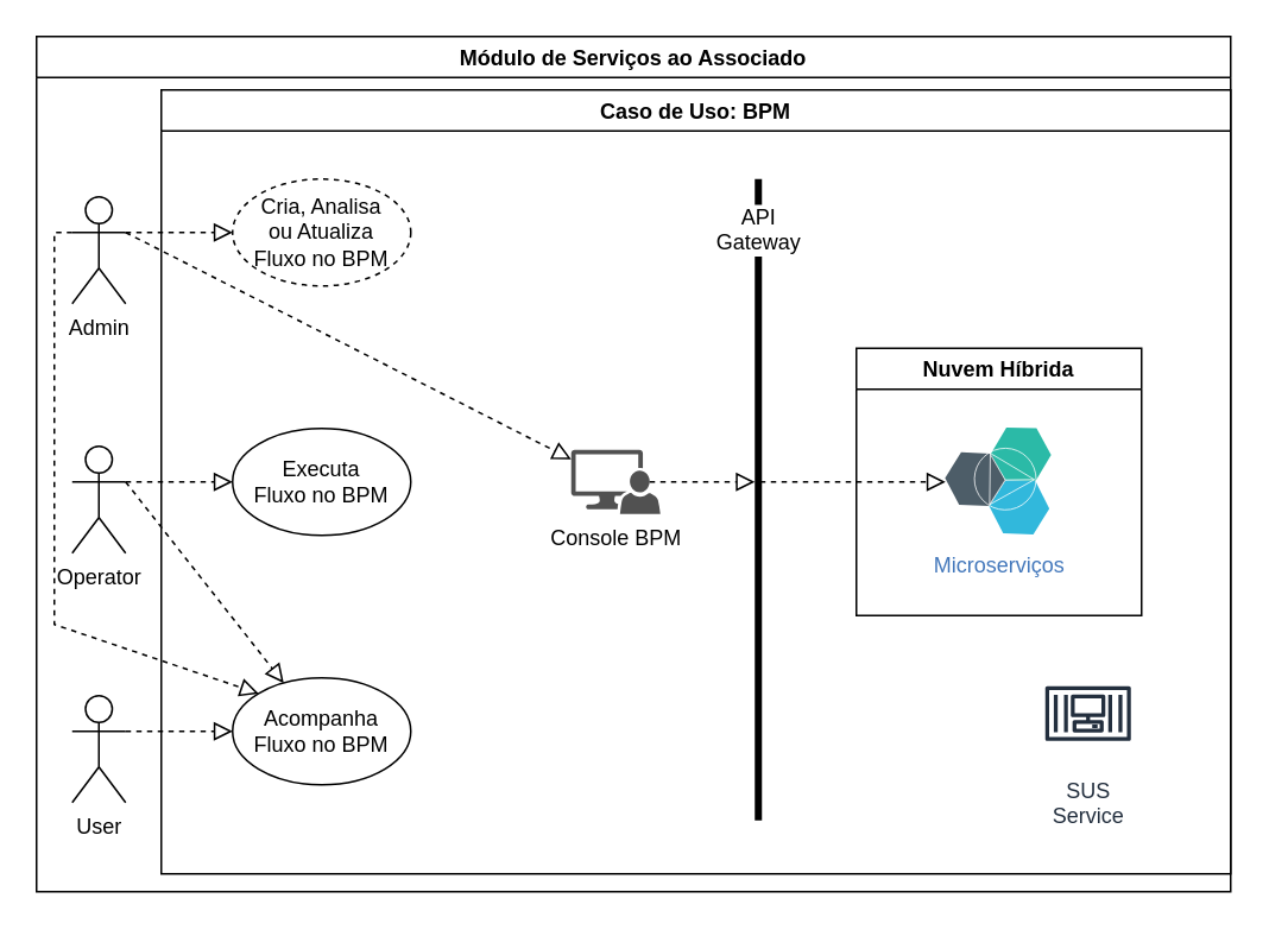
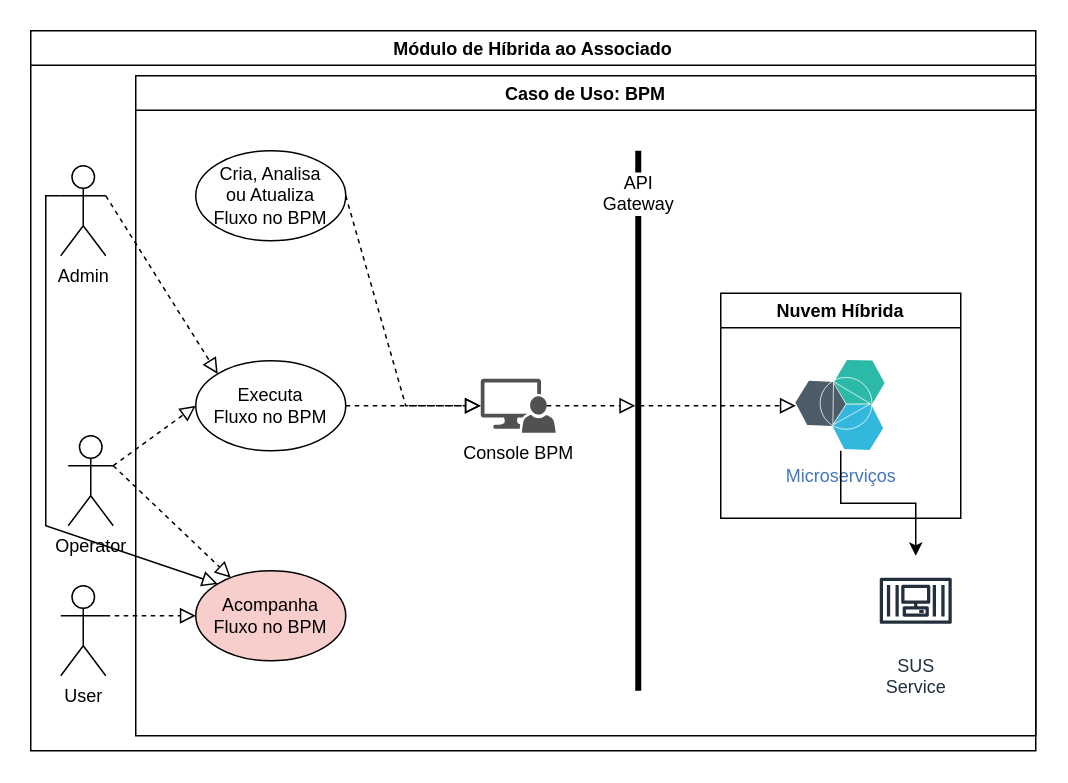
- <mxCell id="2" value="Módulo de Serviços ao Associado" style="swimlane;" parent="1" vertex="1"><mxGeometry x="20" y="20" width="670" height="480" as="geometry" /></mxCell>
+ <mxCell id="2" value="Módulo de Híbrida ao Associado" style="swimlane;" parent="1" vertex="1"><mxGeometry x="20" y="20" width="670" height="480" as="geometry" /></mxCell>
- <mxCell id="18" value="" style="endArrow=block;startArrow=none;endFill=0;startFill=0;endSize=8;html=1;verticalAlign=bottom;dashed=1;labelBackgroundColor=none;rounded=0;entryX=0;entryY=0.5;entryDx=0;entryDy=0;exitX=1;exitY=0.333;exitDx=0;exitDy=0;exitPerimeter=0;" parent="2" source="3" target="5" edge="1"><mxGeometry width="160" relative="1" as="geometry"><mxPoint x="70" y="200" as="sourcePoint" /><mxPoint x="230" y="200" as="targetPoint" /></mxGeometry></mxCell>
- <mxCell id="5" value="Cria, Analisa&lt;br&gt;ou Atualiza&lt;br&gt;Fluxo no BPM" style="ellipse;whiteSpace=wrap;html=1;align=center;newEdgeStyle={&quot;edgeStyle&quot;:&quot;entityRelationEdgeStyle&quot;,&quot;startArrow&quot;:&quot;none&quot;,&quot;endArrow&quot;:&quot;none&quot;,&quot;segment&quot;:10,&quot;curved&quot;:1};treeFolding=1;treeMoving=1;dashed=1;" parent="4" vertex="1"><mxGeometry x="40" y="50" width="100" height="60" as="geometry" /></mxCell>
+ <mxCell id="5" value="Cria, Analisa&lt;br&gt;ou Atualiza&lt;br&gt;Fluxo no BPM" style="ellipse;whiteSpace=wrap;html=1;align=center;newEdgeStyle={&quot;edgeStyle&quot;:&quot;entityRelationEdgeStyle&quot;,&quot;startArrow&quot;:&quot;none&quot;,&quot;endArrow&quot;:&quot;none&quot;,&quot;segment&quot;:10,&quot;curved&quot;:1};treeFolding=1;treeMoving=1;" parent="4" vertex="1"><mxGeometry x="40" y="50" width="100" height="60" as="geometry" /></mxCell>
- <mxCell id="25" value="" style="endArrow=block;startArrow=none;endFill=0;startFill=0;endSize=8;html=1;verticalAlign=bottom;dashed=1;labelBackgroundColor=none;rounded=0;exitX=1;exitY=0.333;exitDx=0;exitDy=0;exitPerimeter=0;" parent="2" source="3" target="8" edge="1"><mxGeometry width="160" relative="1" as="geometry"><mxPoint x="60" y="120" as="sourcePoint" /><mxPoint x="134.645" y="238.787" as="targetPoint" /></mxGeometry></mxCell>
+ <mxCell id="25" value="" style="endArrow=block;startArrow=none;endFill=0;startFill=0;endSize=8;html=1;verticalAlign=bottom;dashed=1;labelBackgroundColor=none;rounded=0;entryX=0;entryY=0;entryDx=0;entryDy=0;exitX=1;exitY=0.333;exitDx=0;exitDy=0;exitPerimeter=0;" parent="2" source="3" target="6" edge="1"><mxGeometry width="160" relative="1" as="geometry"><mxPoint x="60" y="120" as="sourcePoint" /><mxPoint x="134.645" y="238.787" as="targetPoint" /></mxGeometry></mxCell>
+ <mxCell id="12" value="" style="endArrow=block;startArrow=none;endFill=0;startFill=0;endSize=8;html=1;verticalAlign=bottom;dashed=1;labelBackgroundColor=none;rounded=0;exitX=1;exitY=0.5;exitDx=0;exitDy=0;entryX=0;entryY=0.5;entryDx=0;entryDy=0;entryPerimeter=0;" parent="4" source="5" target="8" edge="1"><mxGeometry width="160" relative="1" as="geometry"><mxPoint x="-10" y="130" as="sourcePoint" /><mxPoint x="200" y="180" as="targetPoint" /><Array as="points"><mxPoint x="180" y="220" /></Array></mxGeometry></mxCell>
+ <mxCell id="13" value="" style="endArrow=block;startArrow=none;endFill=0;startFill=0;endSize=8;html=1;verticalAlign=bottom;dashed=1;labelBackgroundColor=none;rounded=0;exitX=1;exitY=0.5;exitDx=0;exitDy=0;entryX=0;entryY=0.5;entryDx=0;entryDy=0;entryPerimeter=0;" parent="4" source="6" target="8" edge="1"><mxGeometry width="160" relative="1" as="geometry"><mxPoint x="150" y="130" as="sourcePoint" /><mxPoint x="170" y="220" as="targetPoint" /></mxGeometry></mxCell>
- <mxCell id="19" value="Operator" style="shape=umlActor;verticalLabelPosition=bottom;verticalAlign=top;html=1;outlineConnect=0;" parent="2" vertex="1"><mxGeometry x="20" y="230" width="30" height="60" as="geometry" /></mxCell>
+ <mxCell id="19" value="Operator" style="shape=umlActor;verticalLabelPosition=bottom;verticalAlign=top;html=1;outlineConnect=0;" parent="2" vertex="1"><mxGeometry x="25" y="270" width="30" height="60" as="geometry" /></mxCell>
- <mxCell id="24" value="" style="endArrow=block;startArrow=none;endFill=0;startFill=0;endSize=8;html=1;verticalAlign=bottom;dashed=1;labelBackgroundColor=none;rounded=0;entryX=0;entryY=0;entryDx=0;entryDy=0;exitX=0;exitY=0.333;exitDx=0;exitDy=0;exitPerimeter=0;" parent="2" source="3" target="7" edge="1"><mxGeometry width="160" relative="1" as="geometry"><mxPoint x="60" y="160" as="sourcePoint" /><mxPoint x="120" y="160" as="targetPoint" /><Array as="points"><mxPoint x="10" y="110" /><mxPoint x="10" y="330" /></Array></mxGeometry></mxCell>
+ <mxCell id="24" value="" style="endArrow=block;startArrow=none;endFill=0;startFill=0;endSize=8;html=1;verticalAlign=bottom;dashed=0;labelBackgroundColor=none;rounded=0;entryX=0;entryY=0;entryDx=0;entryDy=0;exitX=0;exitY=0.333;exitDx=0;exitDy=0;exitPerimeter=0;" parent="2" source="3" target="7" edge="1"><mxGeometry width="160" relative="1" as="geometry"><mxPoint x="60" y="160" as="sourcePoint" /><mxPoint x="120" y="160" as="targetPoint" /><Array as="points"><mxPoint x="10" y="110" /><mxPoint x="10" y="330" /></Array></mxGeometry></mxCell>
+ <mxCell id="17" style="edgeStyle=orthogonalEdgeStyle;rounded=0;orthogonalLoop=1;jettySize=auto;html=1;exitX=0.5;exitY=1;exitDx=0;exitDy=0;" parent="4" source="11" target="16" edge="1"><mxGeometry relative="1" as="geometry" /></mxCell>
- <mxCell id="7" value="Acompanha&lt;br&gt;Fluxo no BPM" style="ellipse;whiteSpace=wrap;html=1;align=center;newEdgeStyle={&quot;edgeStyle&quot;:&quot;entityRelationEdgeStyle&quot;,&quot;startArrow&quot;:&quot;none&quot;,&quot;endArrow&quot;:&quot;none&quot;,&quot;segment&quot;:10,&quot;curved&quot;:1};treeFolding=1;treeMoving=1;" parent="4" vertex="1"><mxGeometry x="40" y="330" width="100" height="60" as="geometry" /></mxCell>
+ <mxCell id="7" value="Acompanha&lt;br&gt;Fluxo no BPM" style="ellipse;whiteSpace=wrap;html=1;align=center;newEdgeStyle={&quot;edgeStyle&quot;:&quot;entityRelationEdgeStyle&quot;,&quot;startArrow&quot;:&quot;none&quot;,&quot;endArrow&quot;:&quot;none&quot;,&quot;segment&quot;:10,&quot;curved&quot;:1};treeFolding=1;treeMoving=1;fillColor=#f8cecc;" parent="4" vertex="1"><mxGeometry x="40" y="330" width="100" height="60" as="geometry" /></mxCell>
